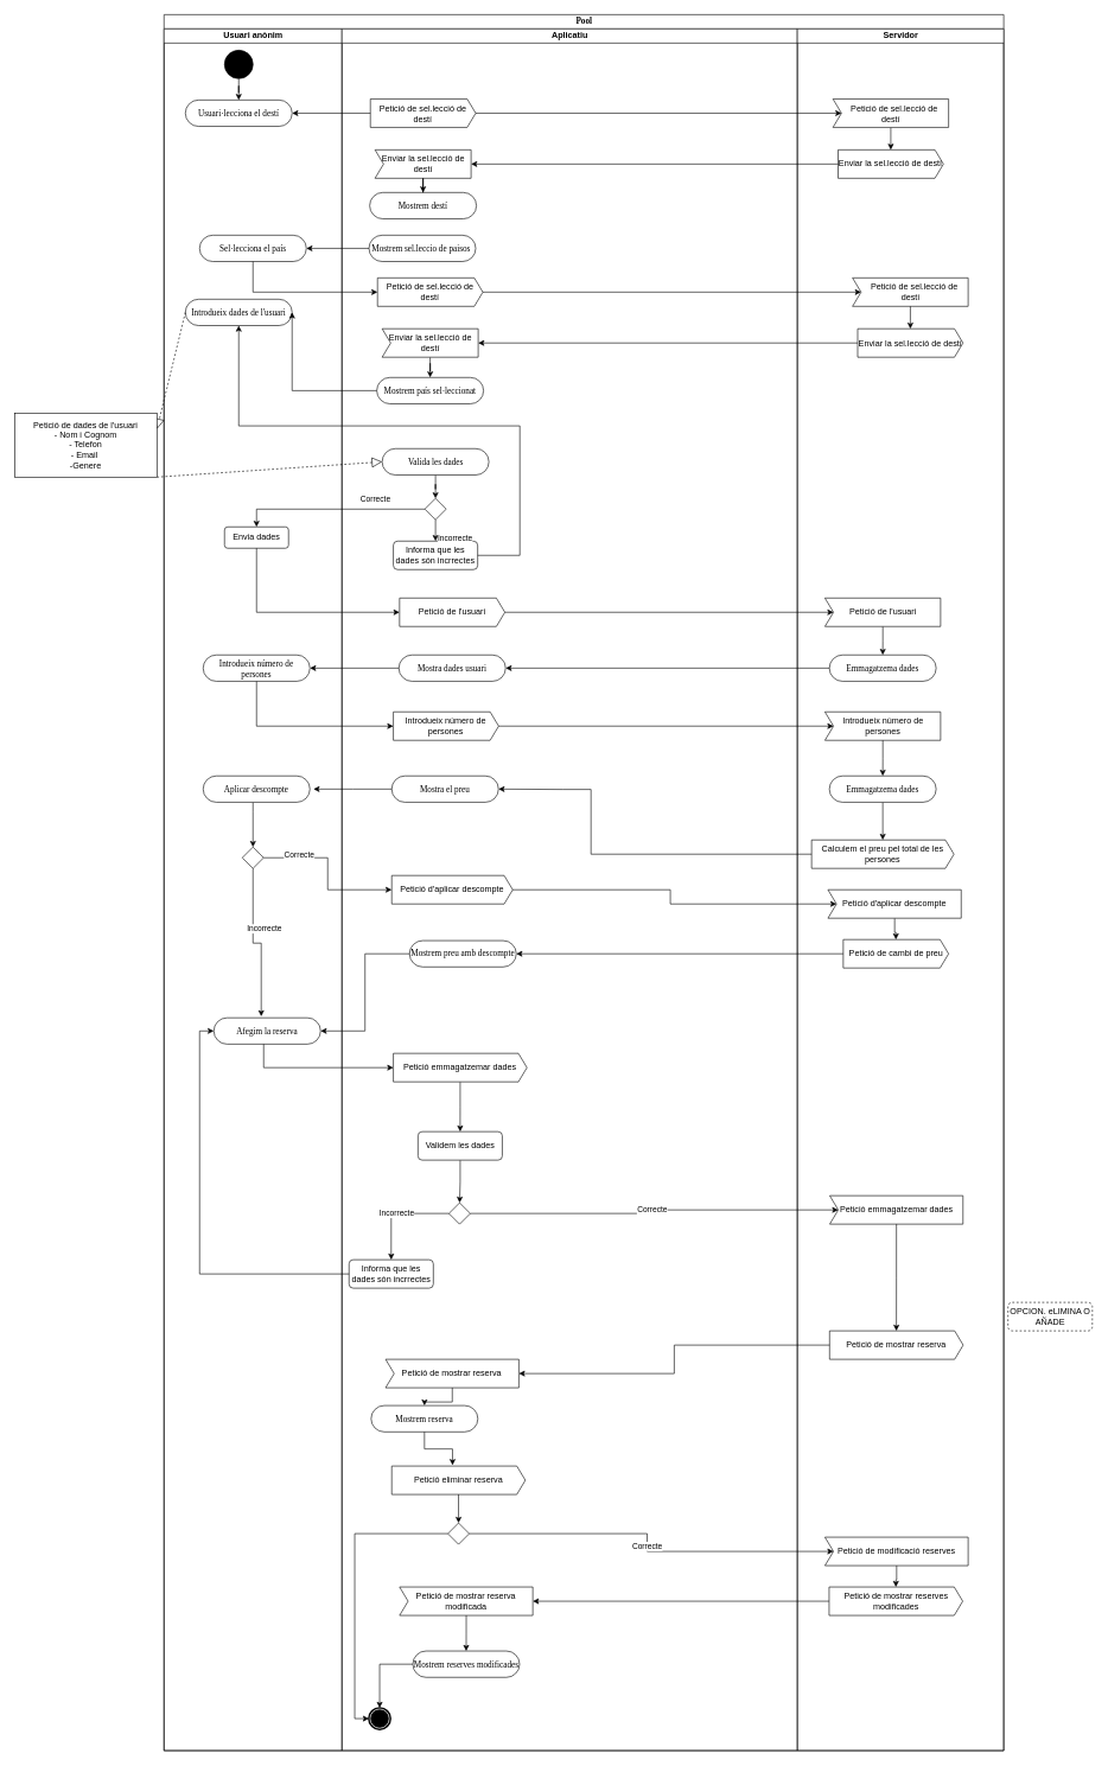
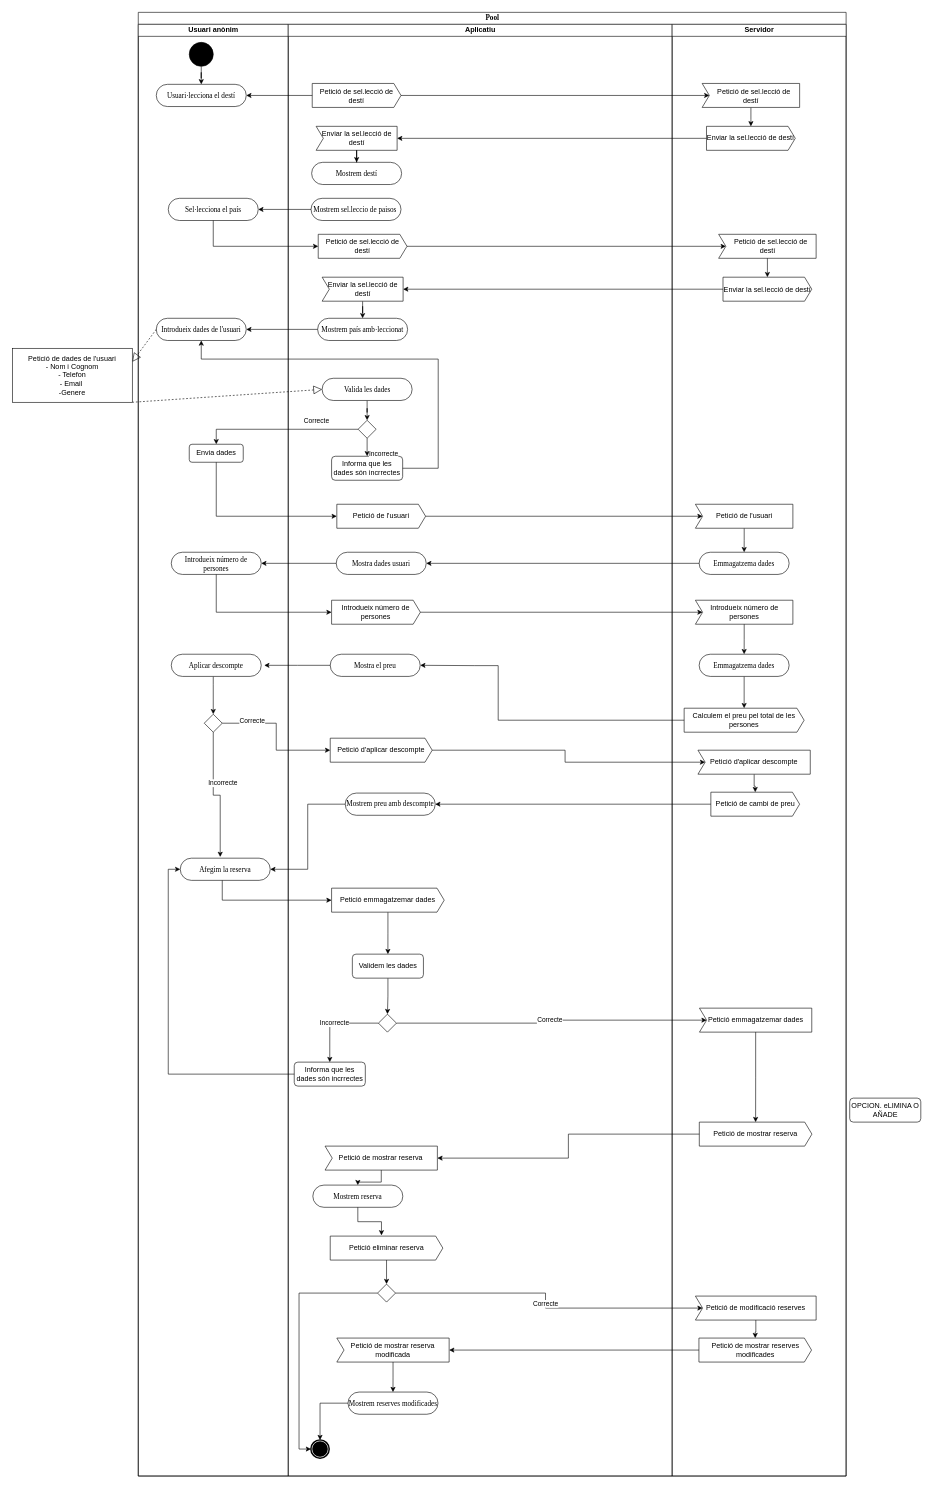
- <mxCell id="8" value="Introdueix dades de l'usuari" style="rounded=1;whiteSpace=wrap;html=1;shadow=0;comic=0;labelBackgroundColor=none;strokeWidth=1;fontFamily=Verdana;fontSize=12;align=center;arcSize=50;" parent="3" vertex="1"><mxGeometry x="30" y="380" width="150" height="37" as="geometry" /></mxCell>
+ <mxCell id="8" value="Introdueix dades de l'usuari" style="rounded=1;whiteSpace=wrap;html=1;shadow=0;comic=0;labelBackgroundColor=none;strokeWidth=1;fontFamily=Verdana;fontSize=12;align=center;arcSize=50;" parent="3" vertex="1"><mxGeometry x="30" y="490" width="150" height="37" as="geometry" /></mxCell>
- <mxCell id="26" value="Mostrem país sel·leccionat" style="rounded=1;whiteSpace=wrap;html=1;shadow=0;comic=0;labelBackgroundColor=none;strokeWidth=1;fontFamily=Verdana;fontSize=12;align=center;arcSize=50;" parent="17" vertex="1"><mxGeometry x="49" y="490" width="150" height="37" as="geometry" /></mxCell>
+ <mxCell id="26" value="Mostrem país amb·leccionat" style="rounded=1;whiteSpace=wrap;html=1;shadow=0;comic=0;labelBackgroundColor=none;strokeWidth=1;fontFamily=Verdana;fontSize=12;align=center;arcSize=50;" parent="17" vertex="1"><mxGeometry x="49" y="490" width="150" height="37" as="geometry" /></mxCell>
- <mxCell id="116" value="OPCION. eLIMINA O AÑADE" style="rounded=1;whiteSpace=wrap;html=1;dashed=1;" parent="1" vertex="1"><mxGeometry x="1416" y="1830" width="118.5" height="40" as="geometry" /></mxCell>
+ <mxCell id="116" value="OPCION. eLIMINA O AÑADE" style="rounded=1;whiteSpace=wrap;html=1;" parent="1" vertex="1"><mxGeometry x="1416" y="1830" width="118.5" height="40" as="geometry" /></mxCell>
